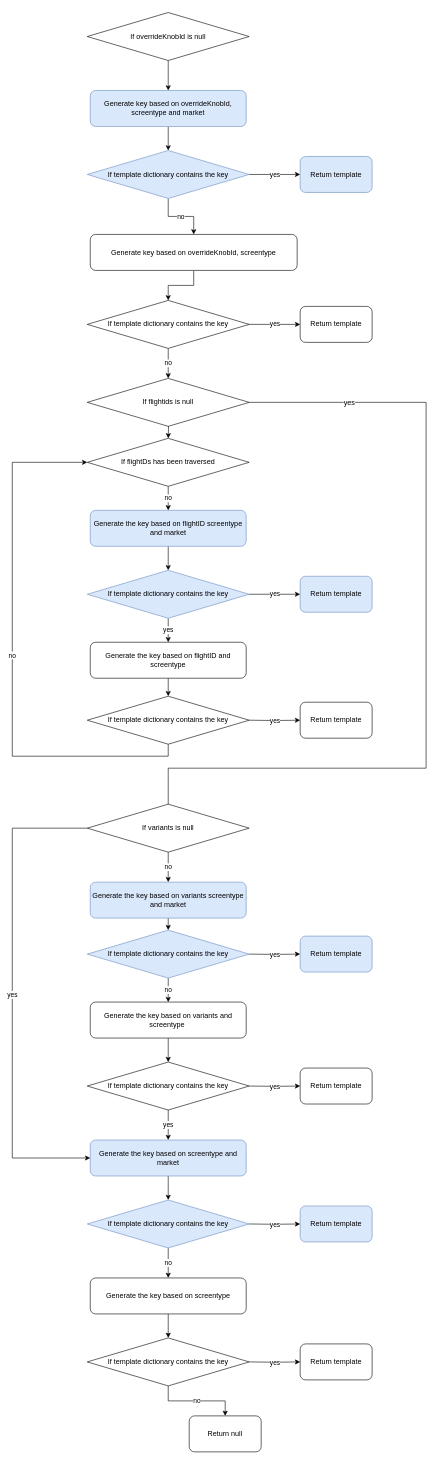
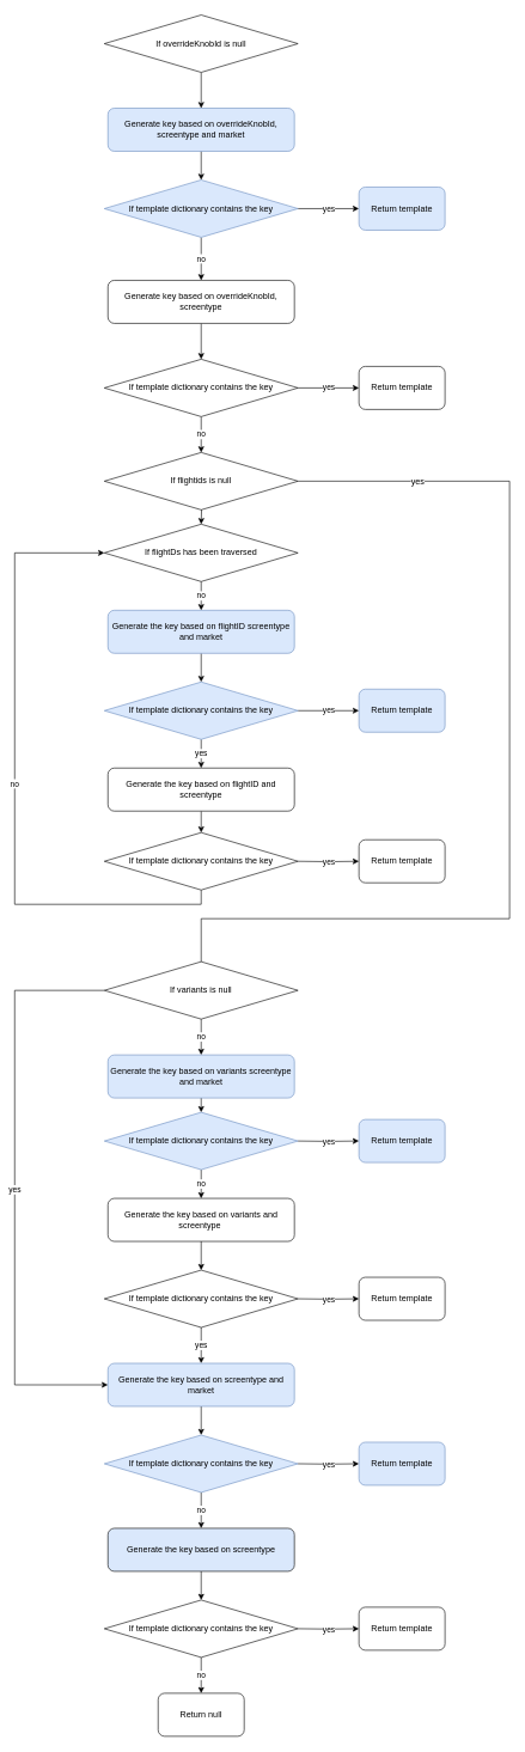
- <mxCell id="10" value="Generate key based on overrideKnobId, screentype" style="rounded=1;whiteSpace=wrap;html=1;" vertex="1" parent="1"><mxGeometry x="150" y="390" width="345" height="60" as="geometry" /></mxCell>
+ <mxCell id="10" value="Generate key based on overrideKnobId, screentype" style="rounded=1;whiteSpace=wrap;html=1;" vertex="1" parent="1"><mxGeometry x="150" y="390" width="260" height="60" as="geometry" /></mxCell>
- <mxCell id="53" value="Generate the key based on screentype" style="rounded=1;whiteSpace=wrap;html=1;" vertex="1" parent="1"><mxGeometry x="150" y="2130" width="260" height="60" as="geometry" /></mxCell>
+ <mxCell id="53" value="Generate the key based on screentype" style="rounded=1;whiteSpace=wrap;html=1;fillColor=#dae8fc;" vertex="1" parent="1"><mxGeometry x="150" y="2130" width="260" height="60" as="geometry" /></mxCell>
- <mxCell id="58" value="Return null" style="rounded=1;whiteSpace=wrap;html=1;" vertex="1" parent="1"><mxGeometry x="315" y="2360" width="120" height="60" as="geometry" /></mxCell>
+ <mxCell id="58" value="Return null" style="rounded=1;whiteSpace=wrap;html=1;" vertex="1" parent="1"><mxGeometry x="220" y="2360" width="120" height="60" as="geometry" /></mxCell>
